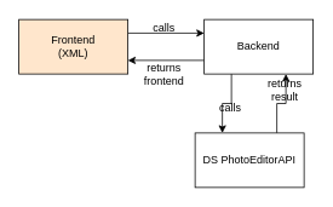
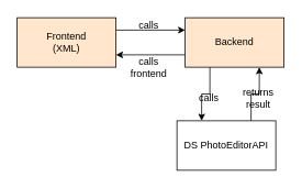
- <mxCell id="8" value="Backend" style="rounded=0;whiteSpace=wrap;html=1;" vertex="1" parent="1"><mxGeometry x="224" y="21" width="120" height="60" as="geometry" /></mxCell>
+ <mxCell id="8" value="Backend" style="rounded=0;whiteSpace=wrap;html=1;fillColor=#ffe6cc;" vertex="1" parent="1"><mxGeometry x="224" y="21" width="120" height="60" as="geometry" /></mxCell>
- <mxCell id="12" value="returns frontend" style="text;html=1;strokeColor=none;fillColor=none;align=center;verticalAlign=middle;whiteSpace=wrap;rounded=0;" vertex="1" parent="1"><mxGeometry x="160" y="71" width="40" height="20" as="geometry" /></mxCell>
+ <mxCell id="12" value="calls frontend" style="text;html=1;strokeColor=none;fillColor=none;align=center;verticalAlign=middle;whiteSpace=wrap;rounded=0;" vertex="1" parent="1"><mxGeometry x="160" y="71" width="40" height="20" as="geometry" /></mxCell>
- <mxCell id="11" value="returns&lt;br&gt;result" style="text;html=1;strokeColor=none;fillColor=none;align=center;verticalAlign=middle;whiteSpace=wrap;rounded=0;" vertex="1" parent="1"><mxGeometry x="293" y="89" width="40" height="20" as="geometry" /></mxCell>
+ <mxCell id="11" value="returns&lt;br&gt;result" style="text;html=1;strokeColor=none;fillColor=none;align=center;verticalAlign=middle;whiteSpace=wrap;rounded=0;" vertex="1" parent="1"><mxGeometry x="293" y="109" width="40" height="20" as="geometry" /></mxCell>
